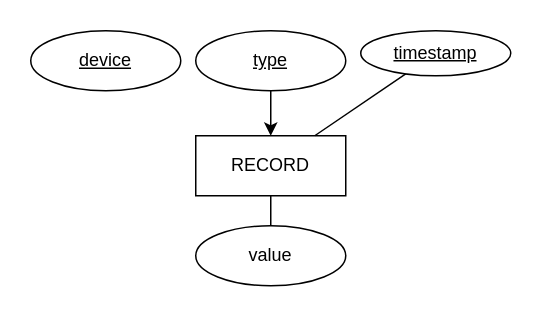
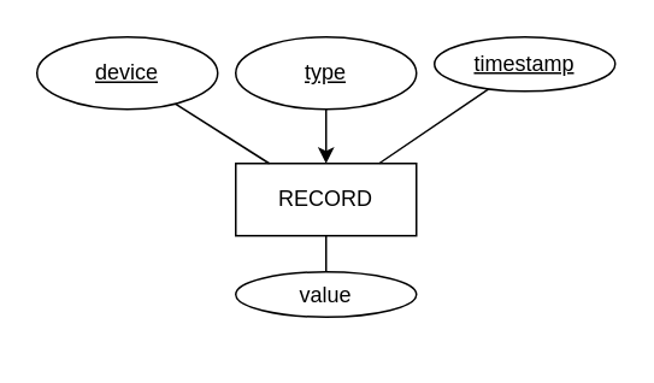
+ <mxCell id="3" value="" style="endArrow=none;html=1;rounded=0;" parent="1" source="6" target="2" edge="1"><mxGeometry relative="1" as="geometry"><mxPoint x="88.116" y="56.539" as="sourcePoint" /><mxPoint x="93" y="130" as="targetPoint" /></mxGeometry></mxCell>
- <mxCell id="8" value="value" style="ellipse;whiteSpace=wrap;html=1;align=center;" parent="1" vertex="1"><mxGeometry x="130" y="150" width="100" height="40" as="geometry" /></mxCell>
+ <mxCell id="8" value="value" style="ellipse;whiteSpace=wrap;html=1;align=center;" parent="1" vertex="1"><mxGeometry x="130" y="150" width="100" height="25" as="geometry" /></mxCell>
